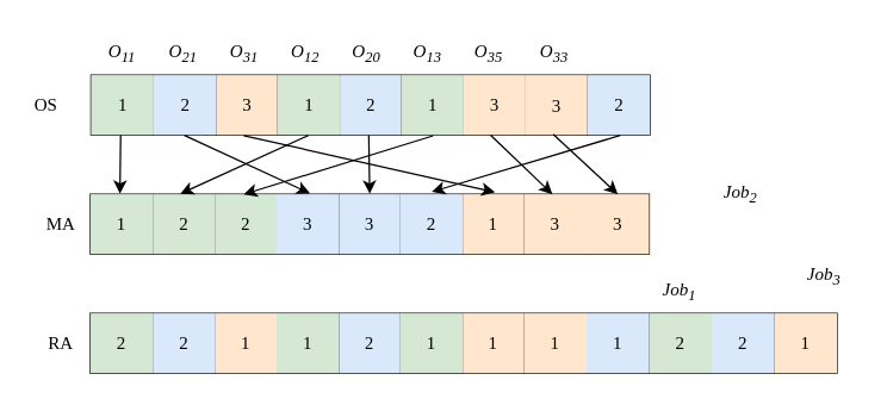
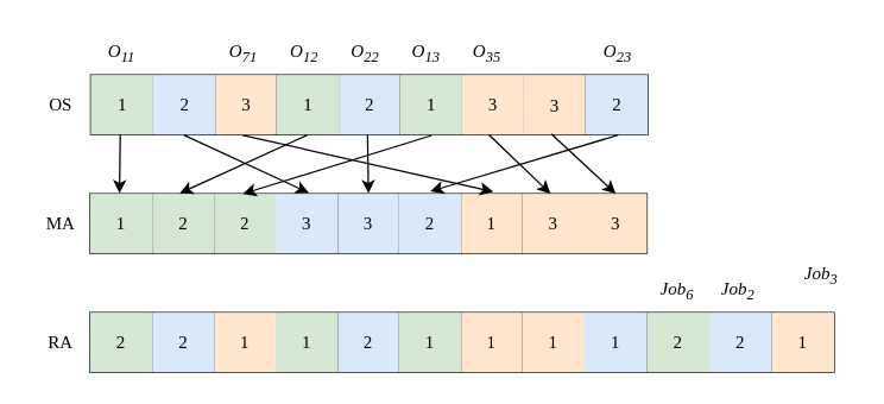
- <mxCell id="8" value="&lt;i&gt;O&lt;span&gt;&lt;sub&gt;21&lt;/sub&gt;&lt;/span&gt;&lt;/i&gt;" style="text;strokeColor=none;align=center;fillColor=none;html=1;verticalAlign=middle;whiteSpace=wrap;rounded=0;fontSize=12;fontFamily=Times New Roman;" parent="1" vertex="1"><mxGeometry x="101.5" y="20" width="41" height="30" as="geometry" /></mxCell>
- <mxCell id="7" value="&lt;i&gt;O&lt;sub&gt;31&lt;/sub&gt;&lt;/i&gt;" style="text;strokeColor=none;align=center;fillColor=none;html=1;verticalAlign=middle;whiteSpace=wrap;rounded=0;fontSize=12;fontFamily=Times New Roman;" parent="1" vertex="1"><mxGeometry x="142.5" y="20" width="41" height="30" as="geometry" /></mxCell>
+ <mxCell id="7" value="&lt;i&gt;O&lt;sub&gt;71&lt;/sub&gt;&lt;/i&gt;" style="text;strokeColor=none;align=center;fillColor=none;html=1;verticalAlign=middle;whiteSpace=wrap;rounded=0;fontSize=12;fontFamily=Times New Roman;" parent="1" vertex="1"><mxGeometry x="142.5" y="20" width="41" height="30" as="geometry" /></mxCell>
- <mxCell id="10" value="&lt;i&gt;O&lt;span&gt;&lt;sub&gt;20&lt;/sub&gt;&lt;/span&gt;&lt;/i&gt;" style="text;strokeColor=none;align=center;fillColor=none;html=1;verticalAlign=middle;whiteSpace=wrap;rounded=0;fontSize=12;fontFamily=Times New Roman;" parent="1" vertex="1"><mxGeometry x="224.5" y="20" width="41" height="30" as="geometry" /></mxCell>
+ <mxCell id="10" value="&lt;i&gt;O&lt;span&gt;&lt;sub&gt;22&lt;/sub&gt;&lt;/span&gt;&lt;/i&gt;" style="text;strokeColor=none;align=center;fillColor=none;html=1;verticalAlign=middle;whiteSpace=wrap;rounded=0;fontSize=12;fontFamily=Times New Roman;" parent="1" vertex="1"><mxGeometry x="224.5" y="20" width="41" height="30" as="geometry" /></mxCell>
- <mxCell id="5" value="&lt;i&gt;O&lt;sub&gt;33&lt;/sub&gt;&lt;/i&gt;" style="text;strokeColor=none;align=center;fillColor=none;html=1;verticalAlign=middle;whiteSpace=wrap;rounded=0;fontSize=12;fontFamily=Times New Roman;" parent="1" vertex="1"><mxGeometry x="350.5" y="20" width="41" height="30" as="geometry" /></mxCell>
+ <mxCell id="9" value="&lt;i&gt;O&lt;span&gt;&lt;sub&gt;23&lt;/sub&gt;&lt;/span&gt;&lt;/i&gt;" style="text;strokeColor=none;align=center;fillColor=none;html=1;verticalAlign=middle;whiteSpace=wrap;rounded=0;fontSize=12;fontFamily=Times New Roman;" parent="1" vertex="1"><mxGeometry x="394.5" y="20" width="41" height="30" as="geometry" /></mxCell>
- <mxCell id="36" value="OS" style="text;html=1;align=center;verticalAlign=middle;resizable=0;points=[];autosize=1;strokeColor=none;fillColor=none;fontFamily=Times New Roman;" parent="1" vertex="1"><mxGeometry x="10" y="55" width="40" height="30" as="geometry" /></mxCell>
+ <mxCell id="36" value="OS" style="text;html=1;align=center;verticalAlign=middle;resizable=0;points=[];autosize=1;strokeColor=none;fillColor=none;fontFamily=Times New Roman;" parent="1" vertex="1"><mxGeometry x="20" y="55" width="40" height="30" as="geometry" /></mxCell>
- <mxCell id="61" value="&lt;i&gt;Job&lt;span&gt;&lt;sub&gt;2&lt;/sub&gt;&lt;/span&gt;&lt;/i&gt;" style="text;strokeColor=none;align=center;fillColor=none;html=1;verticalAlign=middle;whiteSpace=wrap;rounded=0;fontSize=12;fontFamily=Times New Roman;" parent="1" vertex="1"><mxGeometry x="476" y="115" width="41" height="30" as="geometry" /></mxCell>
+ <mxCell id="61" value="&lt;i&gt;Job&lt;span&gt;&lt;sub&gt;2&lt;/sub&gt;&lt;/span&gt;&lt;/i&gt;" style="text;strokeColor=none;align=center;fillColor=none;html=1;verticalAlign=middle;whiteSpace=wrap;rounded=0;fontSize=12;fontFamily=Times New Roman;" parent="1" vertex="1"><mxGeometry x="476" y="180" width="41" height="30" as="geometry" /></mxCell>
- <mxCell id="59" value="&lt;i&gt;Job&lt;sub&gt;1&lt;/sub&gt;&lt;/i&gt;" style="text;strokeColor=none;align=center;fillColor=none;html=1;verticalAlign=middle;whiteSpace=wrap;rounded=0;fontSize=12;fontFamily=Times New Roman;" parent="1" vertex="1"><mxGeometry x="435" y="180" width="41" height="30" as="geometry" /></mxCell>
+ <mxCell id="59" value="&lt;i&gt;Job&lt;sub&gt;6&lt;/sub&gt;&lt;/i&gt;" style="text;strokeColor=none;align=center;fillColor=none;html=1;verticalAlign=middle;whiteSpace=wrap;rounded=0;fontSize=12;fontFamily=Times New Roman;" parent="1" vertex="1"><mxGeometry x="435" y="180" width="41" height="30" as="geometry" /></mxCell>
